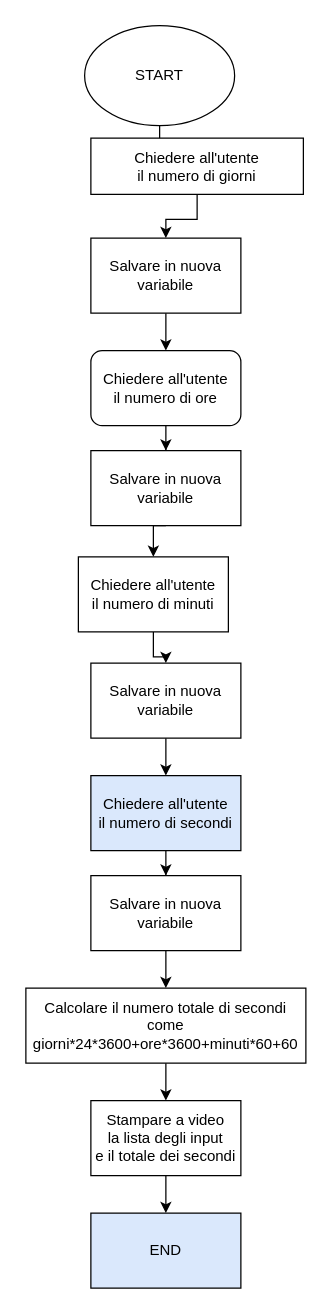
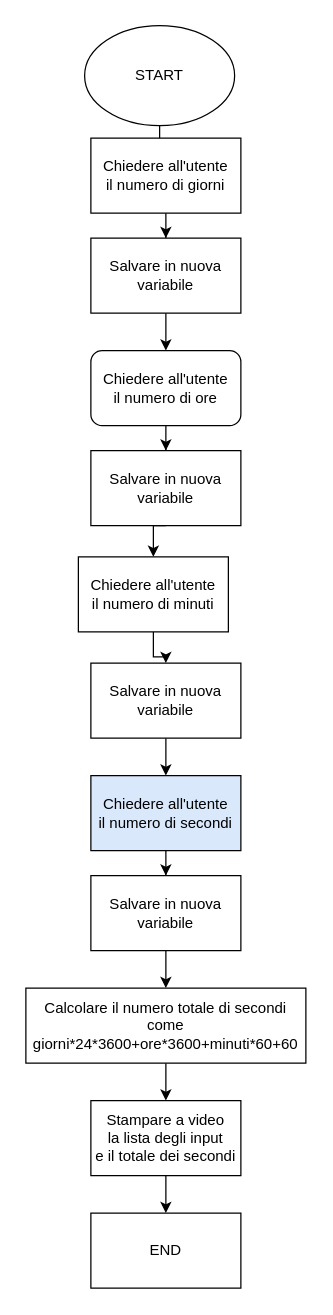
- <mxCell id="5" value="Chiedere all'utente&lt;div&gt;il numero di giorni&lt;/div&gt;" style="whiteSpace=wrap;html=1;" vertex="1" parent="1"><mxGeometry x="72" y="110" width="170" height="45" as="geometry" /></mxCell>
+ <mxCell id="5" value="Chiedere all'utente&lt;div&gt;il numero di giorni&lt;/div&gt;" style="whiteSpace=wrap;html=1;" vertex="1" parent="1"><mxGeometry x="72" y="110" width="120" height="60" as="geometry" /></mxCell>
- <mxCell id="24" value="END" style="whiteSpace=wrap;html=1;fillColor=#dae8fc;" vertex="1" parent="1"><mxGeometry x="72" y="970" width="120" height="60" as="geometry" /></mxCell>
+ <mxCell id="24" value="END" style="whiteSpace=wrap;html=1;" vertex="1" parent="1"><mxGeometry x="72" y="970" width="120" height="60" as="geometry" /></mxCell>
